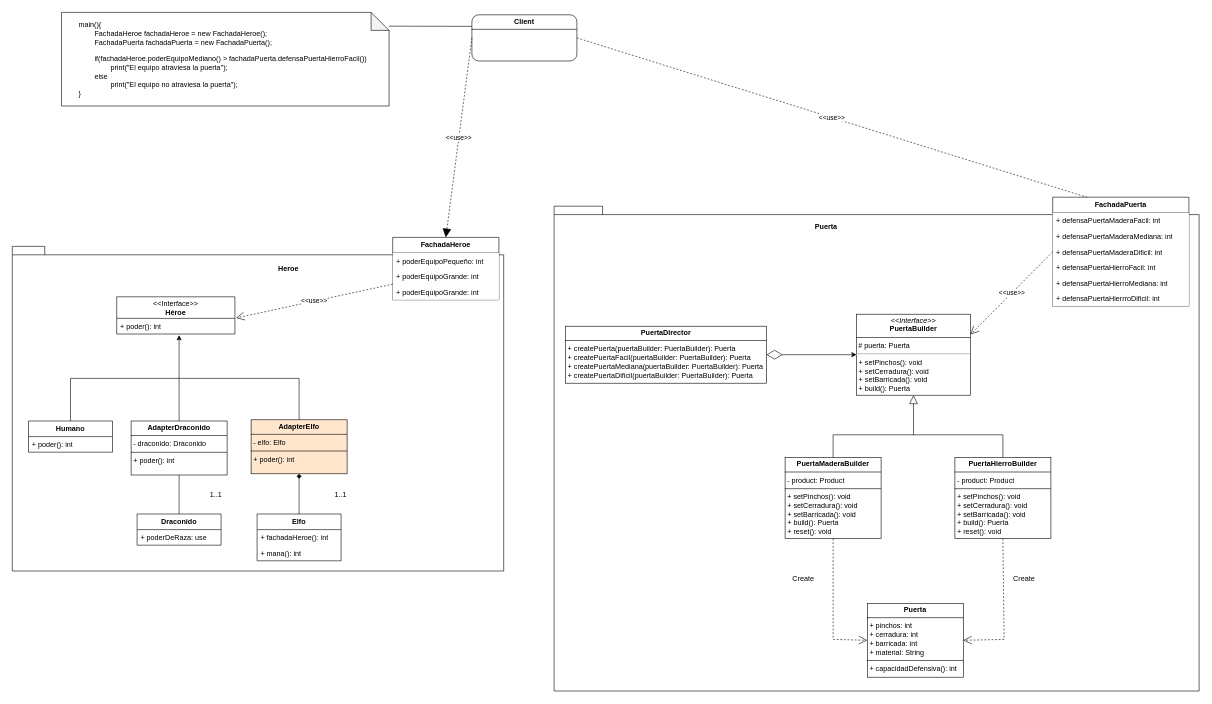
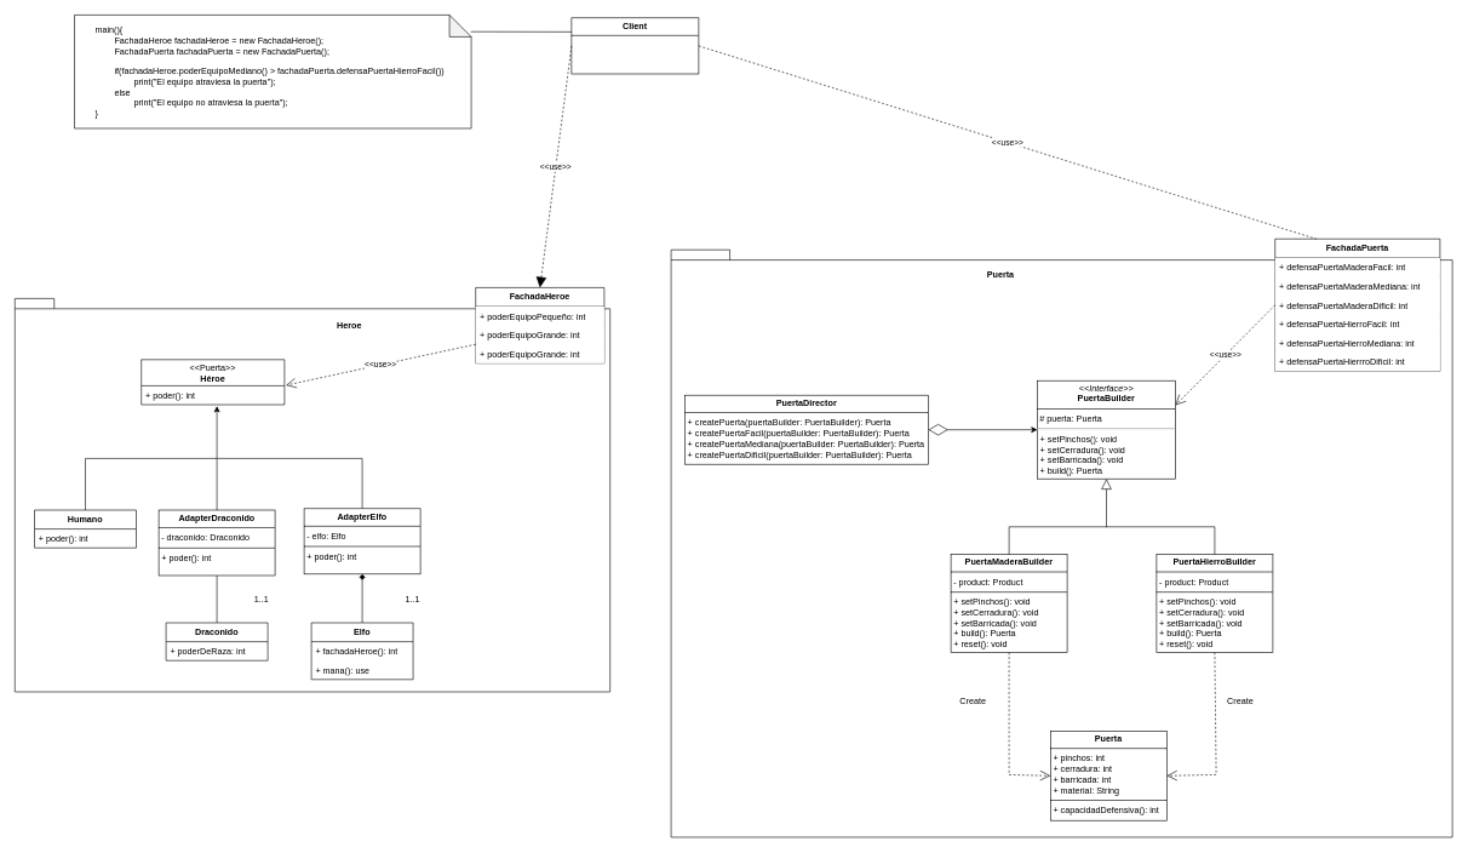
- <mxCell id="49" value="&lt;p style=&quot;margin:0px;margin-top:4px;text-align:center;&quot;&gt;&lt;b&gt;Client&lt;/b&gt;&lt;/p&gt;&lt;hr size=&quot;1&quot; style=&quot;border-style:solid;&quot;&gt;&lt;div style=&quot;height:2px;&quot;&gt;&lt;/div&gt;" style="verticalAlign=top;align=left;overflow=fill;html=1;whiteSpace=wrap;rounded=1;" vertex="1" parent="1"><mxGeometry x="786" y="24" width="175" height="77" as="geometry" /></mxCell>
+ <mxCell id="49" value="&lt;p style=&quot;margin:0px;margin-top:4px;text-align:center;&quot;&gt;&lt;b&gt;Client&lt;/b&gt;&lt;/p&gt;&lt;hr size=&quot;1&quot; style=&quot;border-style:solid;&quot;&gt;&lt;div style=&quot;height:2px;&quot;&gt;&lt;/div&gt;" style="verticalAlign=top;align=left;overflow=fill;html=1;whiteSpace=wrap;" vertex="1" parent="1"><mxGeometry x="786" y="24" width="175" height="77" as="geometry" /></mxCell>
- <mxCell id="4" value="&lt;div&gt;&amp;lt;&amp;lt;Interface&amp;gt;&amp;gt;&lt;/div&gt;&lt;b&gt;Héroe&lt;/b&gt;" style="swimlane;fontStyle=0;childLayout=stackLayout;horizontal=1;startSize=36;fillColor=none;horizontalStack=0;resizeParent=1;resizeParentMax=0;resizeLast=0;collapsible=1;marginBottom=0;whiteSpace=wrap;html=1;" vertex="1" parent="1"><mxGeometry x="194" y="494" width="197" height="62" as="geometry" /></mxCell>
+ <mxCell id="4" value="&lt;div&gt;&amp;lt;&amp;lt;Puerta&amp;gt;&amp;gt;&lt;/div&gt;&lt;b&gt;Héroe&lt;/b&gt;" style="swimlane;fontStyle=0;childLayout=stackLayout;horizontal=1;startSize=36;fillColor=none;horizontalStack=0;resizeParent=1;resizeParentMax=0;resizeLast=0;collapsible=1;marginBottom=0;whiteSpace=wrap;html=1;" vertex="1" parent="1"><mxGeometry x="194" y="494" width="197" height="62" as="geometry" /></mxCell>
- <mxCell id="15" value="&lt;p style=&quot;margin:0px;margin-top:4px;text-align:center;&quot;&gt;&lt;b&gt;AdapterElfo&lt;/b&gt;&lt;/p&gt;&lt;hr size=&quot;1&quot; style=&quot;border-style:solid;&quot;&gt;&lt;p style=&quot;margin:0px;margin-left:4px;&quot;&gt;- elfo: Elfo&lt;br&gt;&lt;/p&gt;&lt;hr size=&quot;1&quot; style=&quot;border-style:solid;&quot;&gt;&lt;p style=&quot;margin:0px;margin-left:4px;&quot;&gt;+ poder(): int&lt;/p&gt;" style="verticalAlign=top;align=left;overflow=fill;html=1;whiteSpace=wrap;fillColor=#ffe6cc;" vertex="1" parent="1"><mxGeometry x="418" y="699" width="160" height="90" as="geometry" /></mxCell>
+ <mxCell id="15" value="&lt;p style=&quot;margin:0px;margin-top:4px;text-align:center;&quot;&gt;&lt;b&gt;AdapterElfo&lt;/b&gt;&lt;/p&gt;&lt;hr size=&quot;1&quot; style=&quot;border-style:solid;&quot;&gt;&lt;p style=&quot;margin:0px;margin-left:4px;&quot;&gt;- elfo: Elfo&lt;br&gt;&lt;/p&gt;&lt;hr size=&quot;1&quot; style=&quot;border-style:solid;&quot;&gt;&lt;p style=&quot;margin:0px;margin-left:4px;&quot;&gt;+ poder(): int&lt;/p&gt;" style="verticalAlign=top;align=left;overflow=fill;html=1;whiteSpace=wrap;" vertex="1" parent="1"><mxGeometry x="418" y="699" width="160" height="90" as="geometry" /></mxCell>
- <mxCell id="9" value="+ poderDeRaza: use" style="text;strokeColor=none;fillColor=none;align=left;verticalAlign=top;spacingLeft=4;spacingRight=4;overflow=hidden;rotatable=0;points=[[0,0.5],[1,0.5]];portConstraint=eastwest;whiteSpace=wrap;html=1;" vertex="1" parent="8"><mxGeometry y="26" width="140" height="26" as="geometry" /></mxCell>
+ <mxCell id="9" value="+ poderDeRaza: int" style="text;strokeColor=none;fillColor=none;align=left;verticalAlign=top;spacingLeft=4;spacingRight=4;overflow=hidden;rotatable=0;points=[[0,0.5],[1,0.5]];portConstraint=eastwest;whiteSpace=wrap;html=1;" vertex="1" parent="8"><mxGeometry y="26" width="140" height="26" as="geometry" /></mxCell>
- <mxCell id="12" value="+ mana(): int" style="text;strokeColor=none;fillColor=none;align=left;verticalAlign=top;spacingLeft=4;spacingRight=4;overflow=hidden;rotatable=0;points=[[0,0.5],[1,0.5]];portConstraint=eastwest;whiteSpace=wrap;html=1;" vertex="1" parent="10"><mxGeometry y="52" width="140" height="26" as="geometry" /></mxCell>
+ <mxCell id="12" value="+ mana(): use" style="text;strokeColor=none;fillColor=none;align=left;verticalAlign=top;spacingLeft=4;spacingRight=4;overflow=hidden;rotatable=0;points=[[0,0.5],[1,0.5]];portConstraint=eastwest;whiteSpace=wrap;html=1;" vertex="1" parent="10"><mxGeometry y="52" width="140" height="26" as="geometry" /></mxCell>
